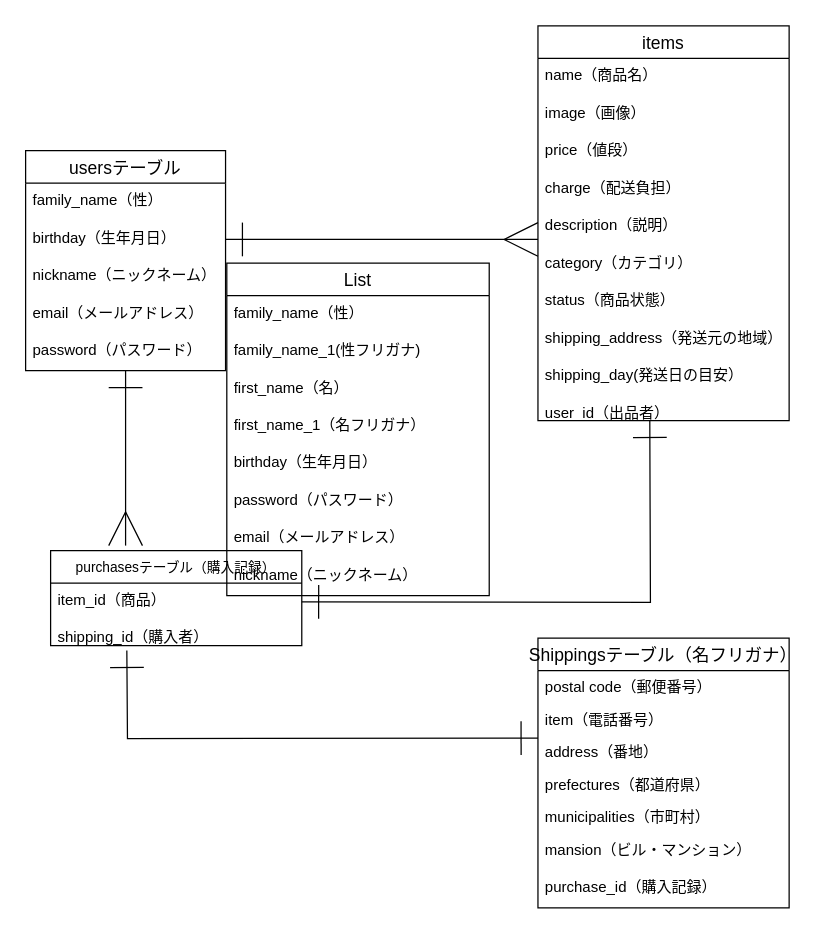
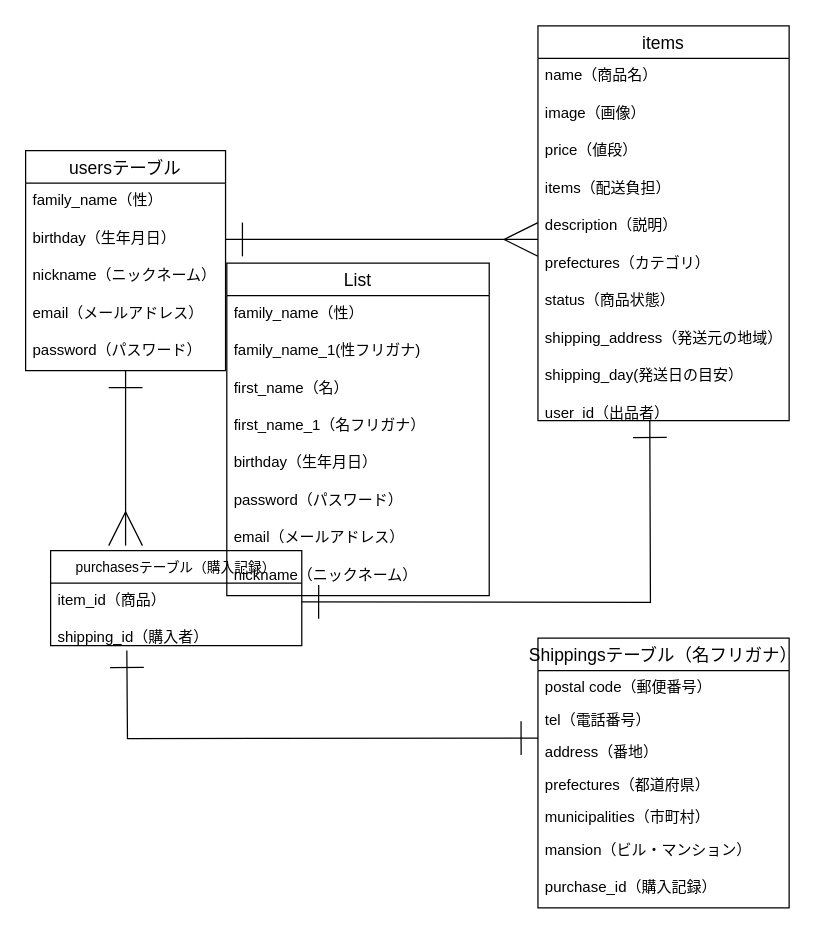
- <mxCell id="19" value="charge（配送負担）" style="text;strokeColor=none;fillColor=none;spacingLeft=4;spacingRight=4;overflow=hidden;rotatable=0;points=[[0,0.5],[1,0.5]];portConstraint=eastwest;fontSize=12;aspect=fixed;" parent="15" vertex="1"><mxGeometry y="116" width="201" height="30" as="geometry" /></mxCell>
+ <mxCell id="19" value="items（配送負担）" style="text;strokeColor=none;fillColor=none;spacingLeft=4;spacingRight=4;overflow=hidden;rotatable=0;points=[[0,0.5],[1,0.5]];portConstraint=eastwest;fontSize=12;aspect=fixed;" parent="15" vertex="1"><mxGeometry y="116" width="201" height="30" as="geometry" /></mxCell>
- <mxCell id="21" value="category（カテゴリ）" style="text;strokeColor=none;fillColor=none;spacingLeft=4;spacingRight=4;overflow=hidden;rotatable=0;points=[[0,0.5],[1,0.5]];portConstraint=eastwest;fontSize=12;" parent="15" vertex="1"><mxGeometry y="176" width="201" height="30" as="geometry" /></mxCell>
+ <mxCell id="21" value="prefectures（カテゴリ）" style="text;strokeColor=none;fillColor=none;spacingLeft=4;spacingRight=4;overflow=hidden;rotatable=0;points=[[0,0.5],[1,0.5]];portConstraint=eastwest;fontSize=12;" parent="15" vertex="1"><mxGeometry y="176" width="201" height="30" as="geometry" /></mxCell>
- <mxCell id="28" value="item（電話番号）" style="text;strokeColor=none;fillColor=none;align=left;verticalAlign=top;spacingLeft=4;spacingRight=4;overflow=hidden;rotatable=0;points=[[0,0.5],[1,0.5]];portConstraint=eastwest;" parent="26" vertex="1"><mxGeometry y="52" width="201" height="26" as="geometry" /></mxCell>
+ <mxCell id="28" value="tel（電話番号）" style="text;strokeColor=none;fillColor=none;align=left;verticalAlign=top;spacingLeft=4;spacingRight=4;overflow=hidden;rotatable=0;points=[[0,0.5],[1,0.5]];portConstraint=eastwest;" parent="26" vertex="1"><mxGeometry y="52" width="201" height="26" as="geometry" /></mxCell>
